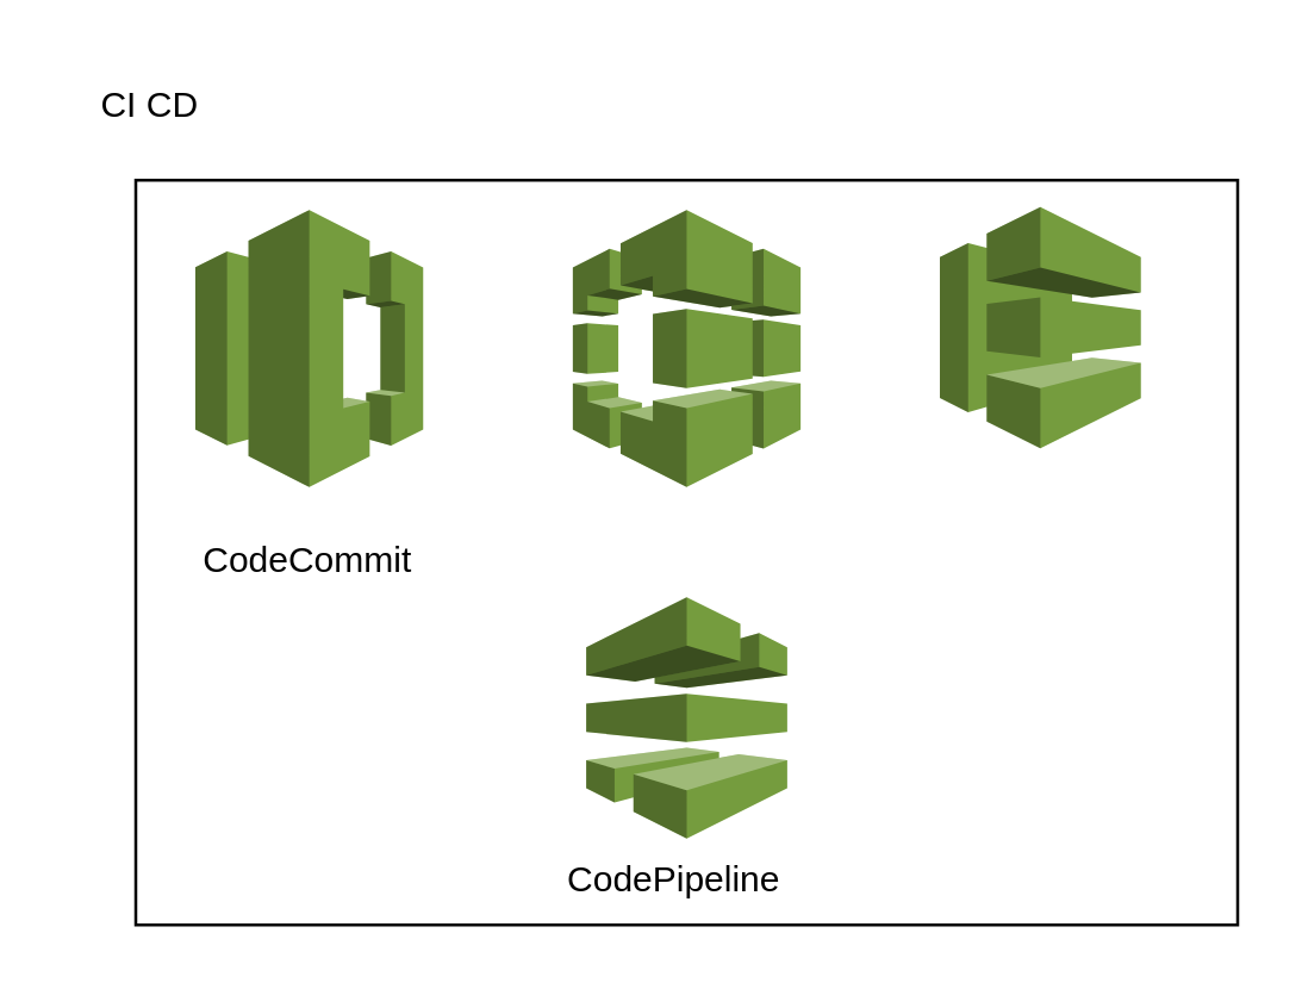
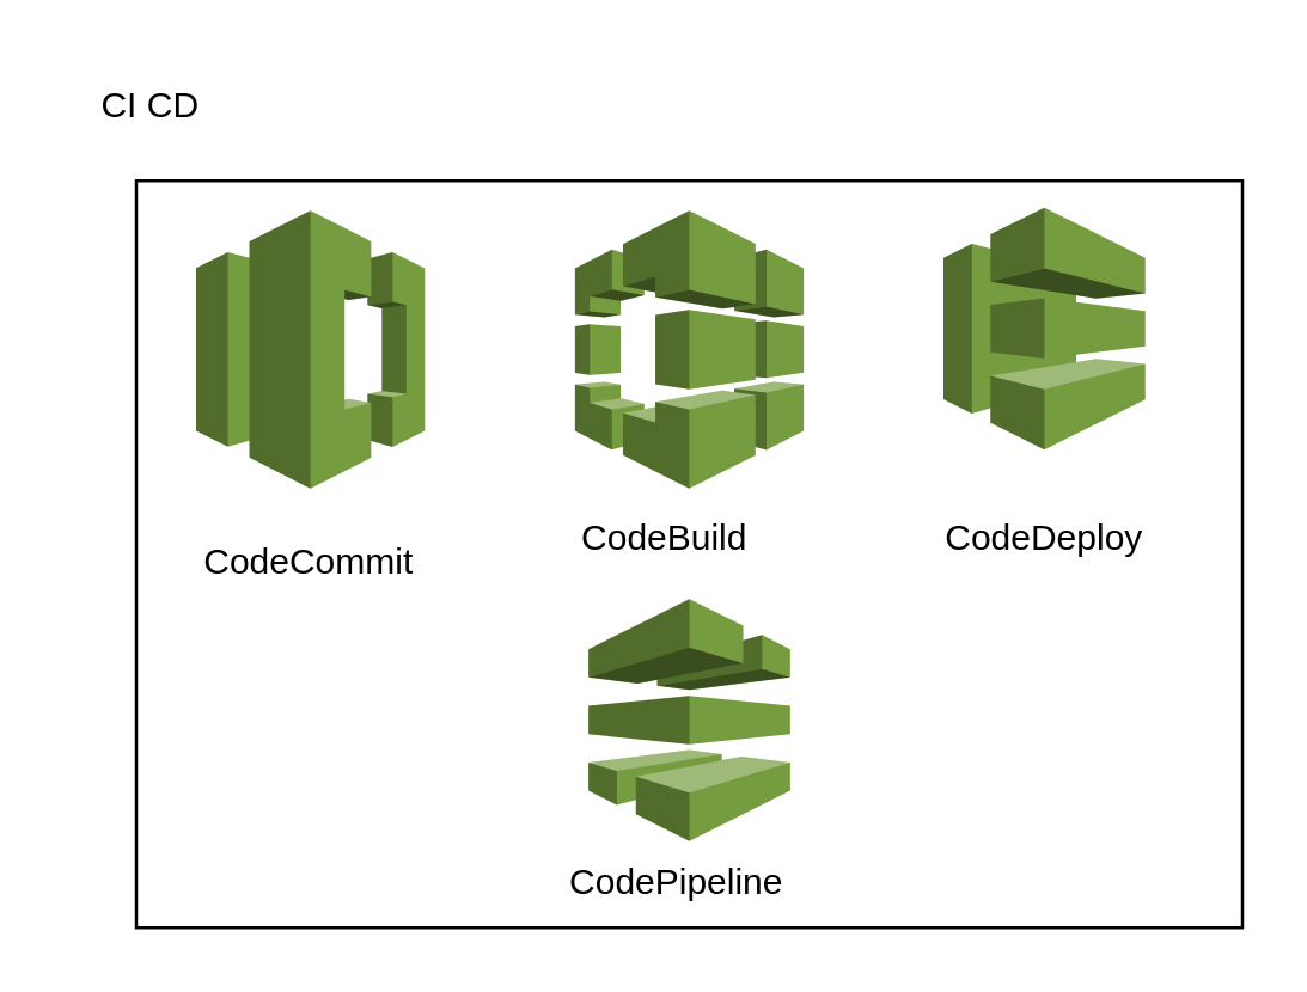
+ <mxCell id="9" value="CodeBuild" style="text;html=1;strokeColor=none;fillColor=none;align=center;verticalAlign=middle;whiteSpace=wrap;rounded=0;" vertex="1" parent="1"><mxGeometry x="191.75" y="165" width="60" height="30" as="geometry" /></mxCell>
+ <mxCell id="10" value="CodeDeploy" style="text;html=1;strokeColor=none;fillColor=none;align=center;verticalAlign=middle;whiteSpace=wrap;rounded=0;" vertex="1" parent="1"><mxGeometry x="318.75" y="165" width="60" height="30" as="geometry" /></mxCell>
